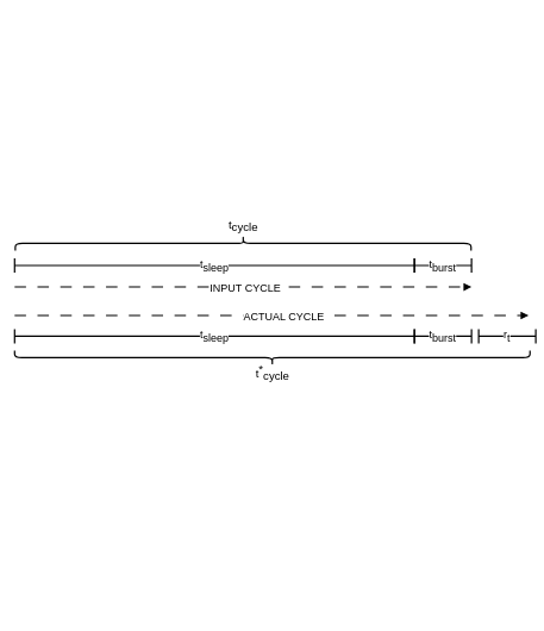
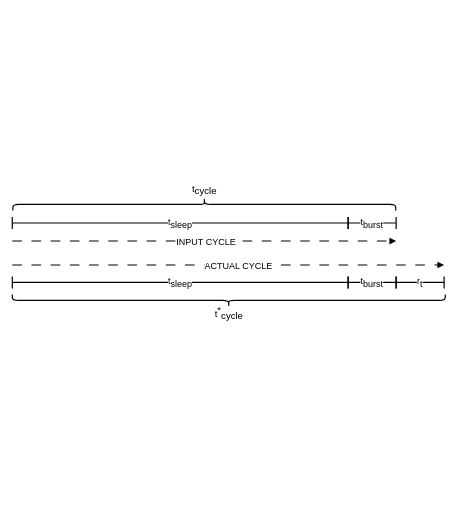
- <mxCell id="7" value="&lt;font style=&quot;font-size: 15px;&quot;&gt;r&lt;sub style=&quot;font-size: 15px;&quot;&gt;t&lt;/sub&gt;&lt;/font&gt;" style="shape=crossbar;whiteSpace=wrap;html=1;rounded=1;labelBorderColor=none;labelBackgroundColor=default;fontColor=#000000;strokeColor=#000000;strokeWidth=2;fontSize=15;" parent="1" vertex="1"><mxGeometry x="670" y="460" width="80" height="20" as="geometry" /></mxCell>
+ <mxCell id="7" value="&lt;font style=&quot;font-size: 15px;&quot;&gt;r&lt;sub style=&quot;font-size: 15px;&quot;&gt;t&lt;/sub&gt;&lt;/font&gt;" style="shape=crossbar;whiteSpace=wrap;html=1;rounded=1;labelBorderColor=none;labelBackgroundColor=default;fontColor=#000000;strokeColor=#000000;strokeWidth=2;fontSize=15;" parent="1" vertex="1"><mxGeometry x="660" y="460" width="80" height="20" as="geometry" /></mxCell>
